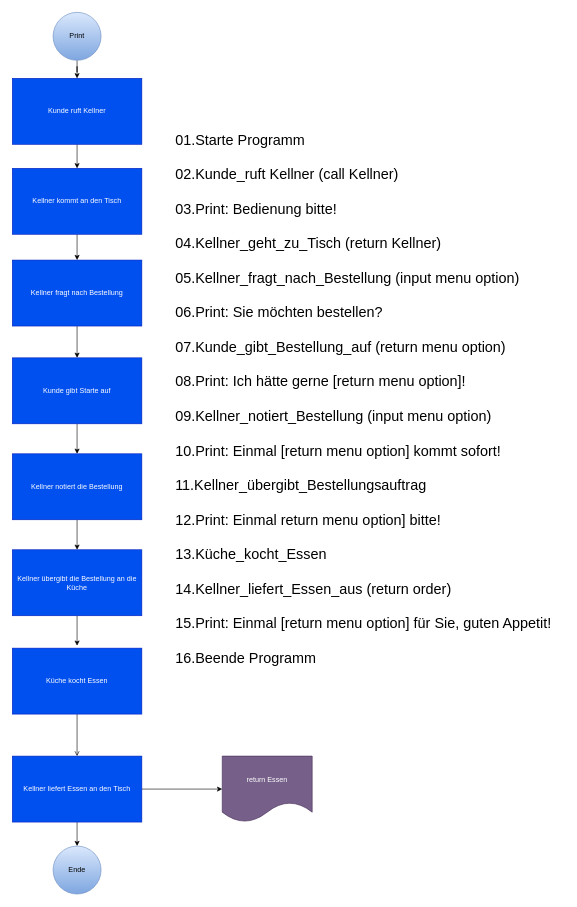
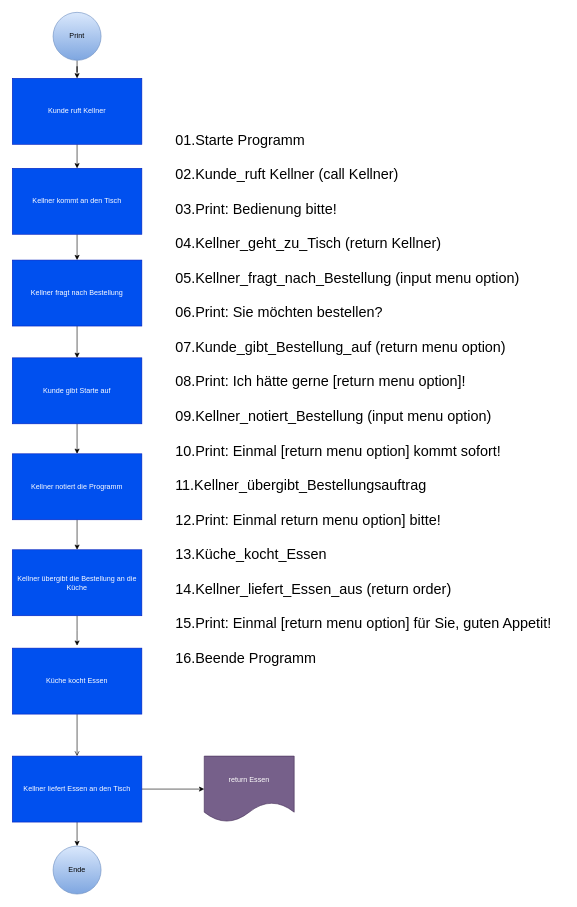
- <mxCell id="11" value="Kellner notiert die Bestellung" style="rounded=0;whiteSpace=wrap;html=1;fillColor=#0050ef;fontColor=#ffffff;strokeColor=#001DBC;" parent="1" vertex="1"><mxGeometry x="20" y="756" width="216" height="110" as="geometry" /></mxCell>
+ <mxCell id="11" value="Kellner notiert die Programm" style="rounded=0;whiteSpace=wrap;html=1;fillColor=#0050ef;fontColor=#ffffff;strokeColor=#001DBC;" parent="1" vertex="1"><mxGeometry x="20" y="756" width="216" height="110" as="geometry" /></mxCell>
- <mxCell id="18" value="return Essen" style="shape=document;whiteSpace=wrap;html=1;boundedLbl=1;fillColor=#76608a;fontColor=#ffffff;strokeColor=#432D57;" parent="1" vertex="1"><mxGeometry x="370" y="1260" width="150" height="110" as="geometry" /></mxCell>
+ <mxCell id="18" value="return Essen" style="shape=document;whiteSpace=wrap;html=1;boundedLbl=1;fillColor=#76608a;fontColor=#ffffff;strokeColor=#432D57;" parent="1" vertex="1"><mxGeometry x="340" y="1260" width="150" height="110" as="geometry" /></mxCell>
